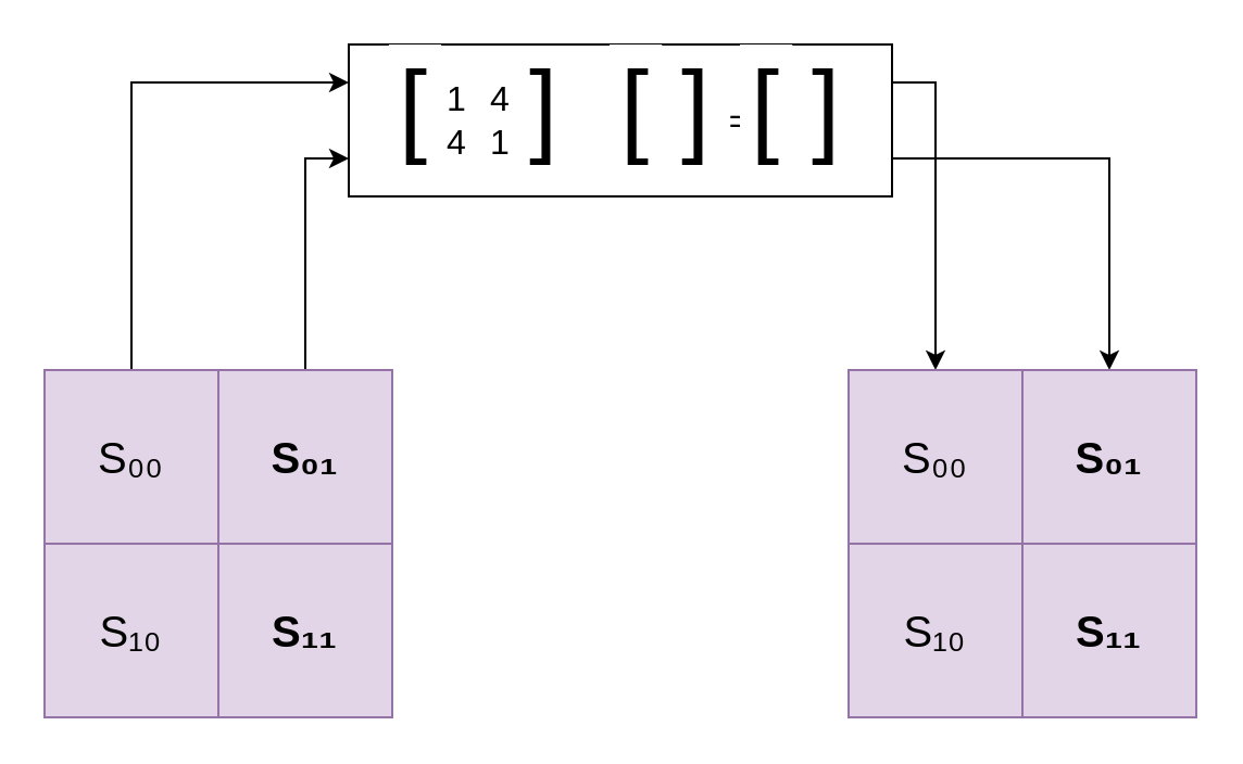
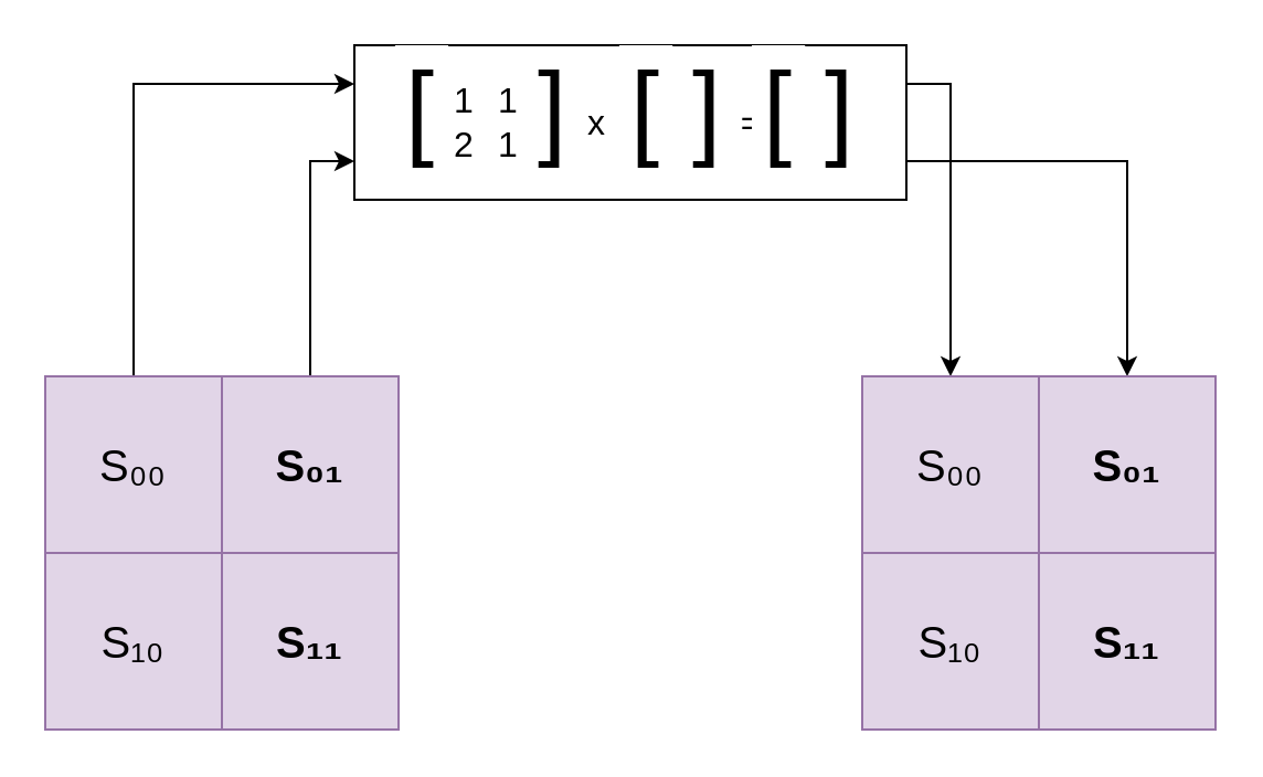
- <mxCell id="18" value="&lt;font style=&quot;font-size: 16px;&quot;&gt;1&lt;br&gt;4&lt;br&gt;&lt;/font&gt;" style="rounded=0;whiteSpace=wrap;html=1;strokeColor=none;fontStyle=0;fillColor=none;" vertex="1" parent="1"><mxGeometry x="200" y="35" width="20" height="40" as="geometry" /></mxCell>
+ <mxCell id="18" value="&lt;font style=&quot;font-size: 16px;&quot;&gt;1&lt;br&gt;2&lt;br&gt;&lt;/font&gt;" style="rounded=0;whiteSpace=wrap;html=1;strokeColor=none;fontStyle=0;fillColor=none;" vertex="1" parent="1"><mxGeometry x="200" y="35" width="20" height="40" as="geometry" /></mxCell>
- <mxCell id="20" value="&lt;font style=&quot;font-size: 16px;&quot;&gt;4&lt;br&gt;1&lt;br&gt;&lt;/font&gt;" style="rounded=0;whiteSpace=wrap;html=1;strokeColor=none;fontStyle=0;fillColor=none;" vertex="1" parent="1"><mxGeometry x="220" y="35" width="20" height="40" as="geometry" /></mxCell>
+ <mxCell id="20" value="&lt;font style=&quot;font-size: 16px;&quot;&gt;1&lt;br&gt;1&lt;br&gt;&lt;/font&gt;" style="rounded=0;whiteSpace=wrap;html=1;strokeColor=none;fontStyle=0;fillColor=none;" vertex="1" parent="1"><mxGeometry x="220" y="35" width="20" height="40" as="geometry" /></mxCell>
+ <mxCell id="21" value="&lt;font style=&quot;font-size: 16px;&quot;&gt;x&lt;br&gt;&lt;/font&gt;" style="rounded=0;whiteSpace=wrap;html=1;strokeColor=none;fontStyle=0;fillColor=none;" vertex="1" parent="1"><mxGeometry x="260" y="35" width="20" height="40" as="geometry" /></mxCell>
